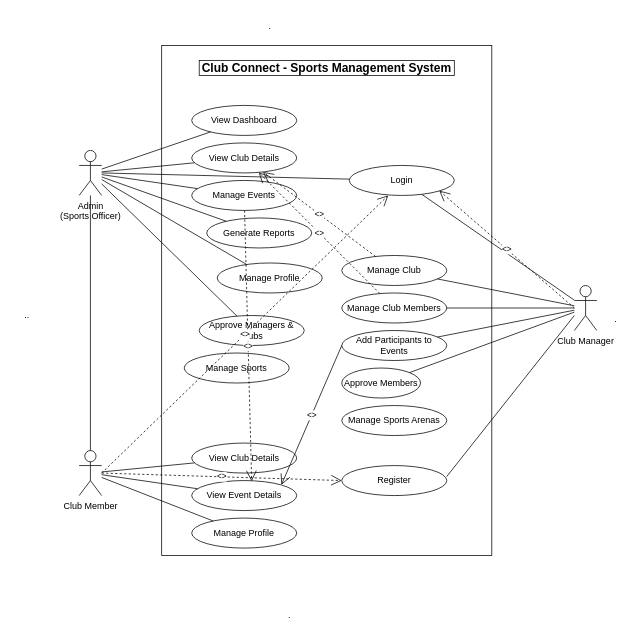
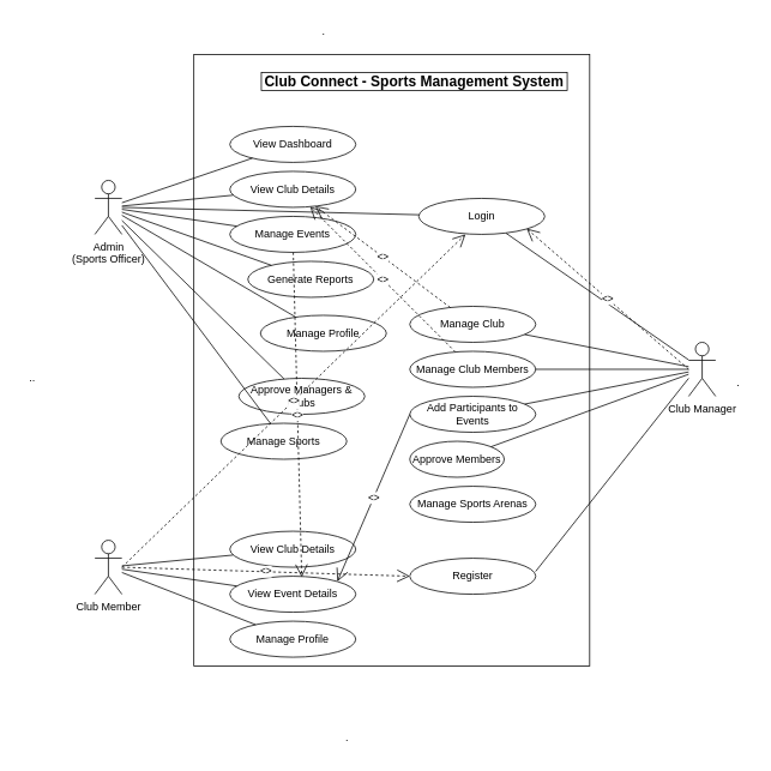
- <mxCell id="3" value="Club Connect - Sports Management System" style="text;html=1;strokeColor=#000000;fillColor=none;align=center;verticalAlign=middle;whiteSpace=wrap;rounded=0;fontSize=16;fontStyle=1" parent="1" vertex="1"><mxGeometry x="265" y="80" width="340" height="20" as="geometry" /></mxCell>
+ <mxCell id="3" value="Club Connect - Sports Management System" style="text;html=1;strokeColor=#000000;fillColor=none;align=center;verticalAlign=middle;whiteSpace=wrap;rounded=0;fontSize=16;fontStyle=1" parent="1" vertex="1"><mxGeometry x="290" y="80" width="340" height="20" as="geometry" /></mxCell>
- <mxCell id="34" value="" style="endArrow=none;html=1;strokeColor=#000000;" parent="1" source="4" target="6" edge="1"><mxGeometry width="50" height="50" relative="1" as="geometry" /></mxCell>
+ <mxCell id="34" value="" style="endArrow=none;html=1;strokeColor=#000000;" parent="1" source="4" target="19" edge="1"><mxGeometry width="50" height="50" relative="1" as="geometry" /></mxCell>
